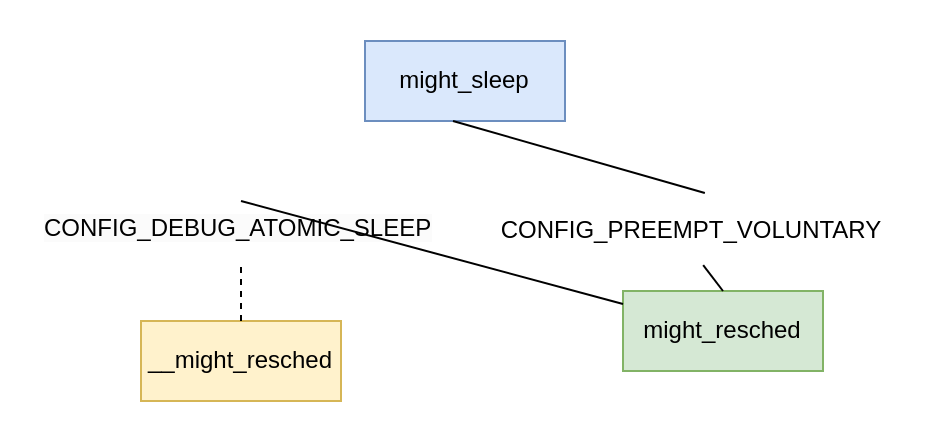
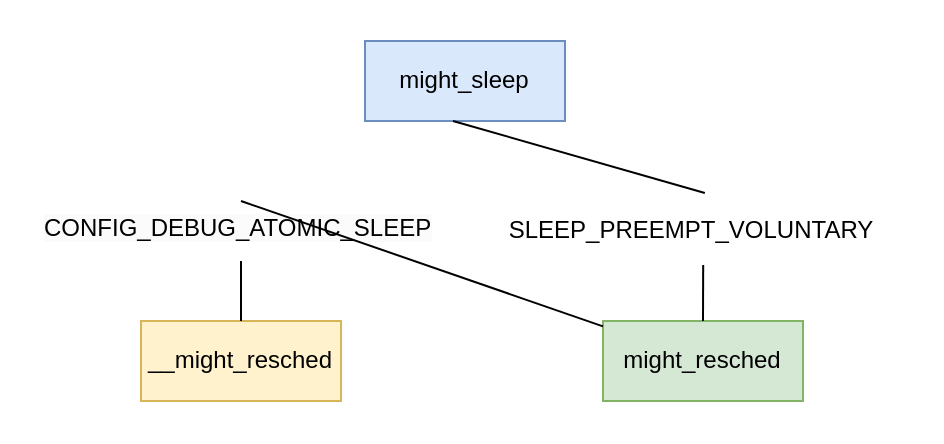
- <mxCell id="4" value="CONFIG_PREEMPT_VOLUNTARY" style="text;html=1;align=center;verticalAlign=middle;resizable=0;points=[];autosize=1;strokeColor=none;fillColor=none;" parent="1" vertex="1"><mxGeometry x="240" y="100" width="210" height="30" as="geometry" /></mxCell>
+ <mxCell id="4" value="SLEEP_PREEMPT_VOLUNTARY" style="text;html=1;align=center;verticalAlign=middle;resizable=0;points=[];autosize=1;strokeColor=none;fillColor=none;" parent="1" vertex="1"><mxGeometry x="240" y="100" width="210" height="30" as="geometry" /></mxCell>
- <mxCell id="9" value="" style="endArrow=none;html=1;rounded=0;entryX=0.5;entryY=1;entryDx=0;entryDy=0;exitX=0.5;exitY=0;exitDx=0;exitDy=0;dashed=1;" parent="1" source="5" target="3" edge="1"><mxGeometry width="50" height="50" relative="1" as="geometry"><mxPoint x="350" y="280" as="sourcePoint" /><mxPoint x="400" y="230" as="targetPoint" /></mxGeometry></mxCell>
+ <mxCell id="9" value="" style="endArrow=none;html=1;rounded=0;entryX=0.5;entryY=1;entryDx=0;entryDy=0;exitX=0.5;exitY=0;exitDx=0;exitDy=0;" parent="1" source="5" target="3" edge="1"><mxGeometry width="50" height="50" relative="1" as="geometry"><mxPoint x="350" y="280" as="sourcePoint" /><mxPoint x="400" y="230" as="targetPoint" /></mxGeometry></mxCell>
- <mxCell id="6" value="might_resched" style="rounded=0;whiteSpace=wrap;html=1;fillColor=#d5e8d4;strokeColor=#82b366;" parent="1" vertex="1"><mxGeometry x="311" y="145" width="100" height="40" as="geometry" /></mxCell>
+ <mxCell id="6" value="might_resched" style="rounded=0;whiteSpace=wrap;html=1;fillColor=#d5e8d4;strokeColor=#82b366;" parent="1" vertex="1"><mxGeometry x="301" y="160" width="100" height="40" as="geometry" /></mxCell>
